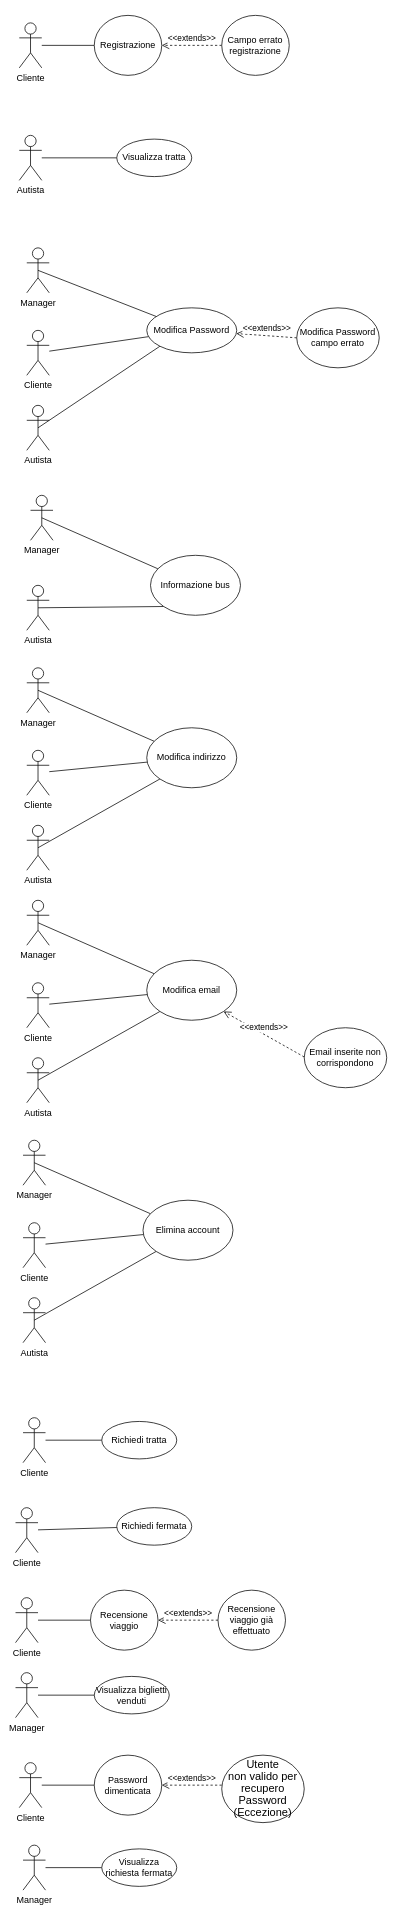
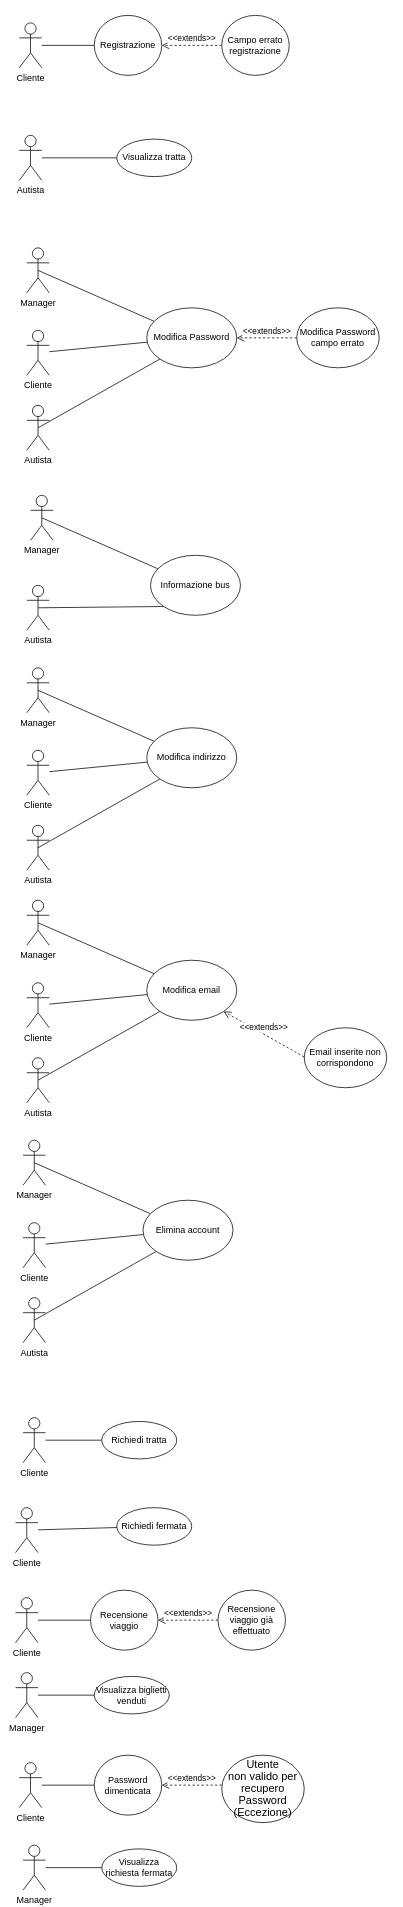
- <mxCell id="16" value="Modifica Password" style="ellipse;whiteSpace=wrap;html=1;" vertex="1" parent="1"><mxGeometry x="195" y="410" width="120" height="60" as="geometry" /></mxCell>
+ <mxCell id="16" value="Modifica Password" style="ellipse;whiteSpace=wrap;html=1;" vertex="1" parent="1"><mxGeometry x="195" y="410" width="120" height="80" as="geometry" /></mxCell>
